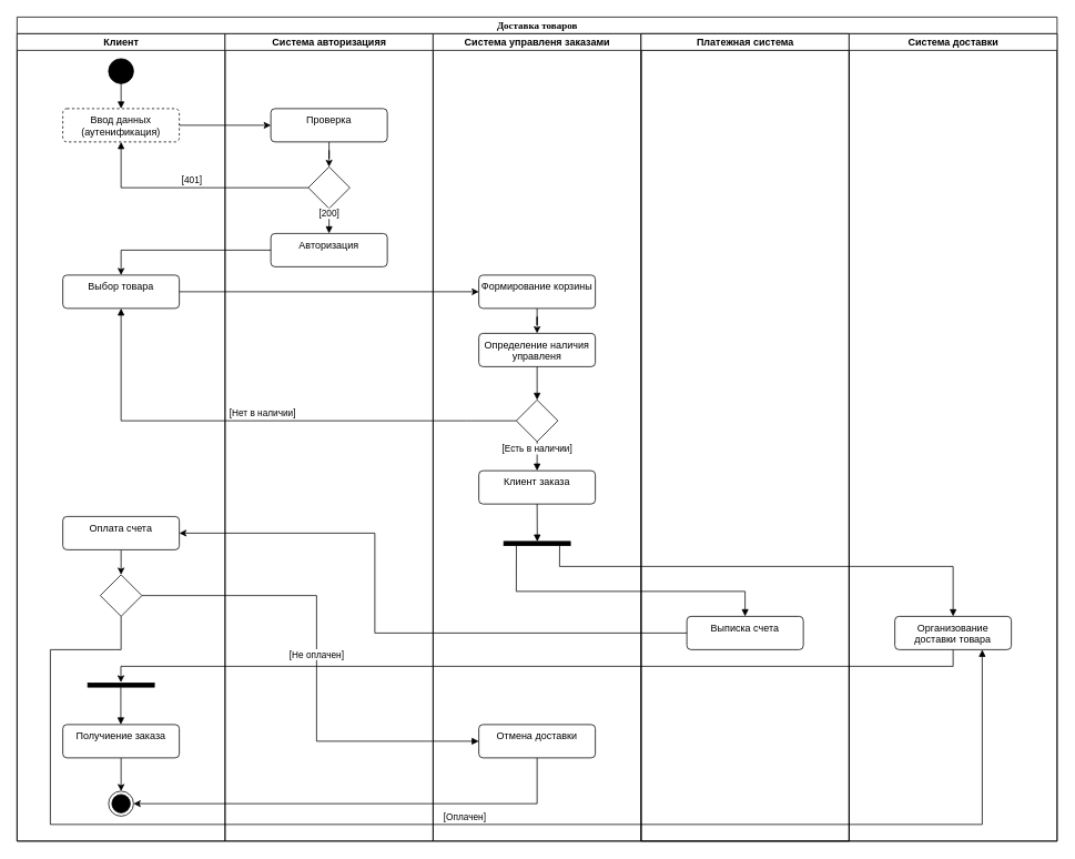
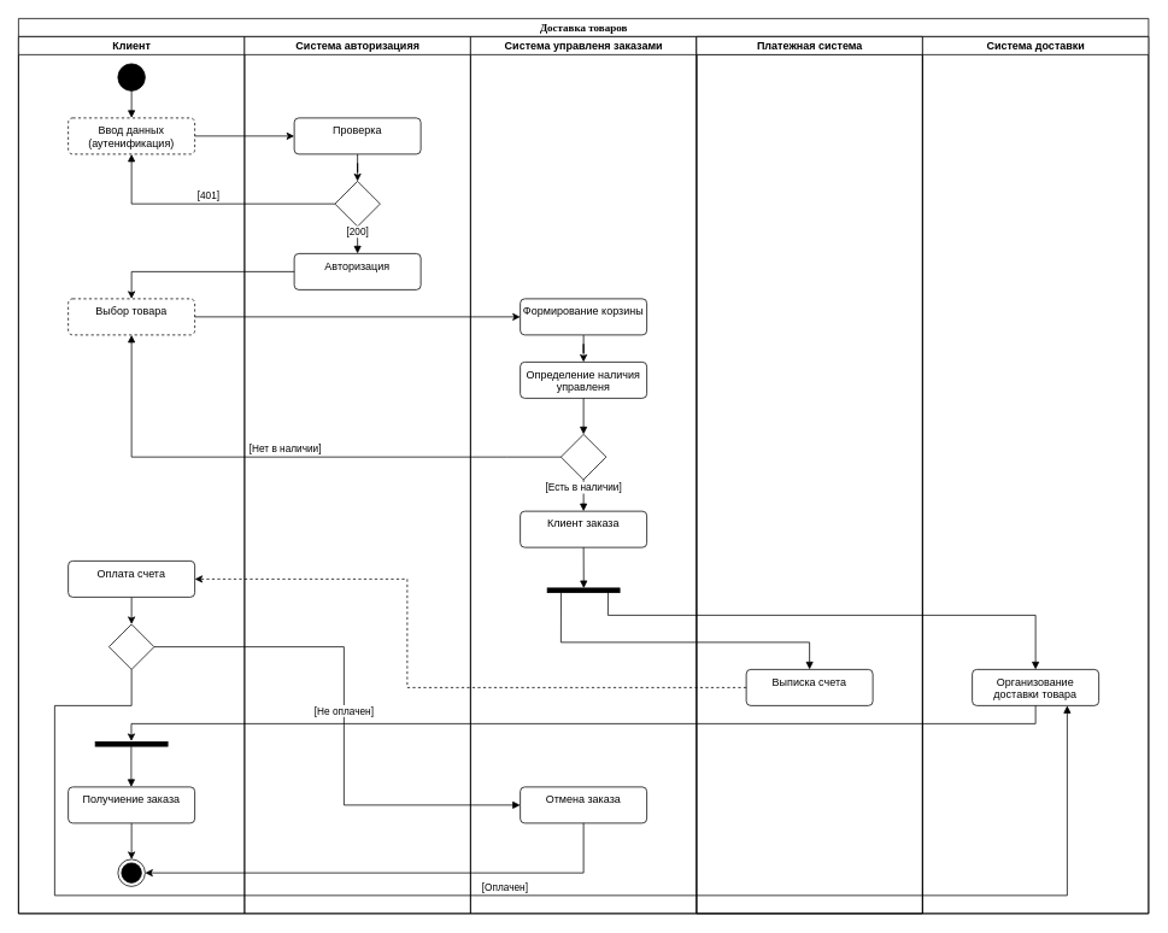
- <mxCell id="7" value="Выбор товара" style="html=1;align=center;verticalAlign=top;rounded=1;absoluteArcSize=1;arcSize=10;dashed=0;whiteSpace=wrap;" parent="3" vertex="1"><mxGeometry x="55" y="290" width="140" height="40" as="geometry" /></mxCell>
+ <mxCell id="7" value="Выбор товара" style="html=1;align=center;verticalAlign=top;rounded=1;absoluteArcSize=1;arcSize=10;dashed=1;whiteSpace=wrap;" parent="3" vertex="1"><mxGeometry x="55" y="290" width="140" height="40" as="geometry" /></mxCell>
- <mxCell id="48" style="edgeStyle=orthogonalEdgeStyle;rounded=0;orthogonalLoop=1;jettySize=auto;html=1;exitX=0;exitY=0.5;exitDx=0;exitDy=0;entryX=1;entryY=0.5;entryDx=0;entryDy=0;" parent="1" source="42" target="9" edge="1"><mxGeometry relative="1" as="geometry"><Array as="points"><mxPoint x="450" y="760" /><mxPoint x="450" y="640" /></Array></mxGeometry></mxCell>
+ <mxCell id="48" style="edgeStyle=orthogonalEdgeStyle;rounded=0;orthogonalLoop=1;jettySize=auto;html=1;exitX=0;exitY=0.5;exitDx=0;exitDy=0;entryX=1;entryY=0.5;entryDx=0;entryDy=0;dashed=1;" parent="1" source="42" target="9" edge="1"><mxGeometry relative="1" as="geometry"><Array as="points"><mxPoint x="450" y="760" /><mxPoint x="450" y="640" /></Array></mxGeometry></mxCell>
- <mxCell id="36" value="Отмена доставки" style="html=1;align=center;verticalAlign=top;rounded=1;absoluteArcSize=1;arcSize=10;dashed=0;whiteSpace=wrap;" parent="26" vertex="1"><mxGeometry x="55" y="830" width="140" height="40" as="geometry" /></mxCell>
+ <mxCell id="36" value="Отмена заказа" style="html=1;align=center;verticalAlign=top;rounded=1;absoluteArcSize=1;arcSize=10;dashed=0;whiteSpace=wrap;" parent="26" vertex="1"><mxGeometry x="55" y="830" width="140" height="40" as="geometry" /></mxCell>
